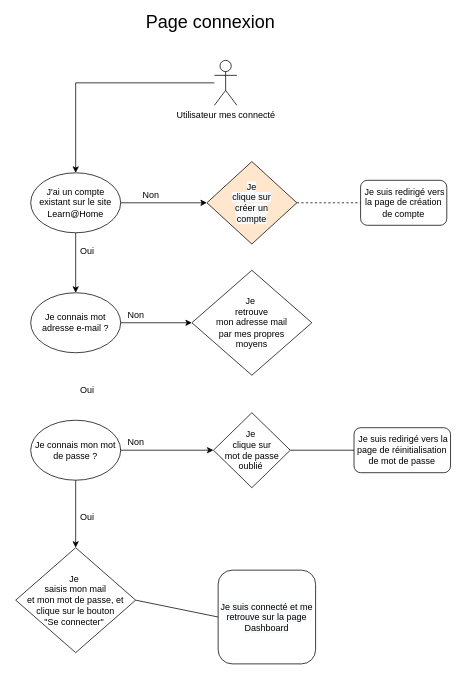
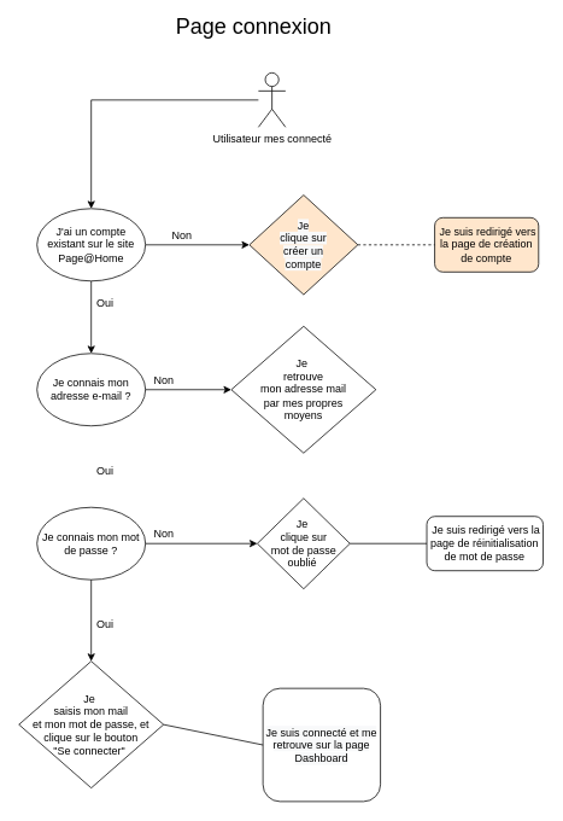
- <mxCell id="7" value="J'ai un compte existant sur le site Learn@Home" style="ellipse;whiteSpace=wrap;html=1;" parent="1" vertex="1"><mxGeometry x="40" y="230" width="120" height="80" as="geometry" /></mxCell>
+ <mxCell id="7" value="J'ai un compte existant sur le site Page@Home" style="ellipse;whiteSpace=wrap;html=1;" parent="1" vertex="1"><mxGeometry x="40" y="230" width="120" height="80" as="geometry" /></mxCell>
- <mxCell id="11" value="&lt;span&gt;&amp;nbsp;Je suis redirigé vers la page de création de compte&lt;/span&gt;" style="rounded=1;whiteSpace=wrap;html=1;" parent="1" vertex="1"><mxGeometry x="480" y="240" width="115" height="60" as="geometry" /></mxCell>
+ <mxCell id="11" value="&lt;span&gt;&amp;nbsp;Je suis redirigé vers la page de création de compte&lt;/span&gt;" style="rounded=1;whiteSpace=wrap;html=1;fillColor=#ffe6cc;" parent="1" vertex="1"><mxGeometry x="480" y="240" width="115" height="60" as="geometry" /></mxCell>
- <mxCell id="10" value="Je connais mot adresse e-mail ?" style="ellipse;whiteSpace=wrap;html=1;" parent="1" vertex="1"><mxGeometry x="40" y="390" width="120" height="80" as="geometry" /></mxCell>
+ <mxCell id="10" value="Je connais mon adresse e-mail ?" style="ellipse;whiteSpace=wrap;html=1;" parent="1" vertex="1"><mxGeometry x="40" y="390" width="120" height="80" as="geometry" /></mxCell>
